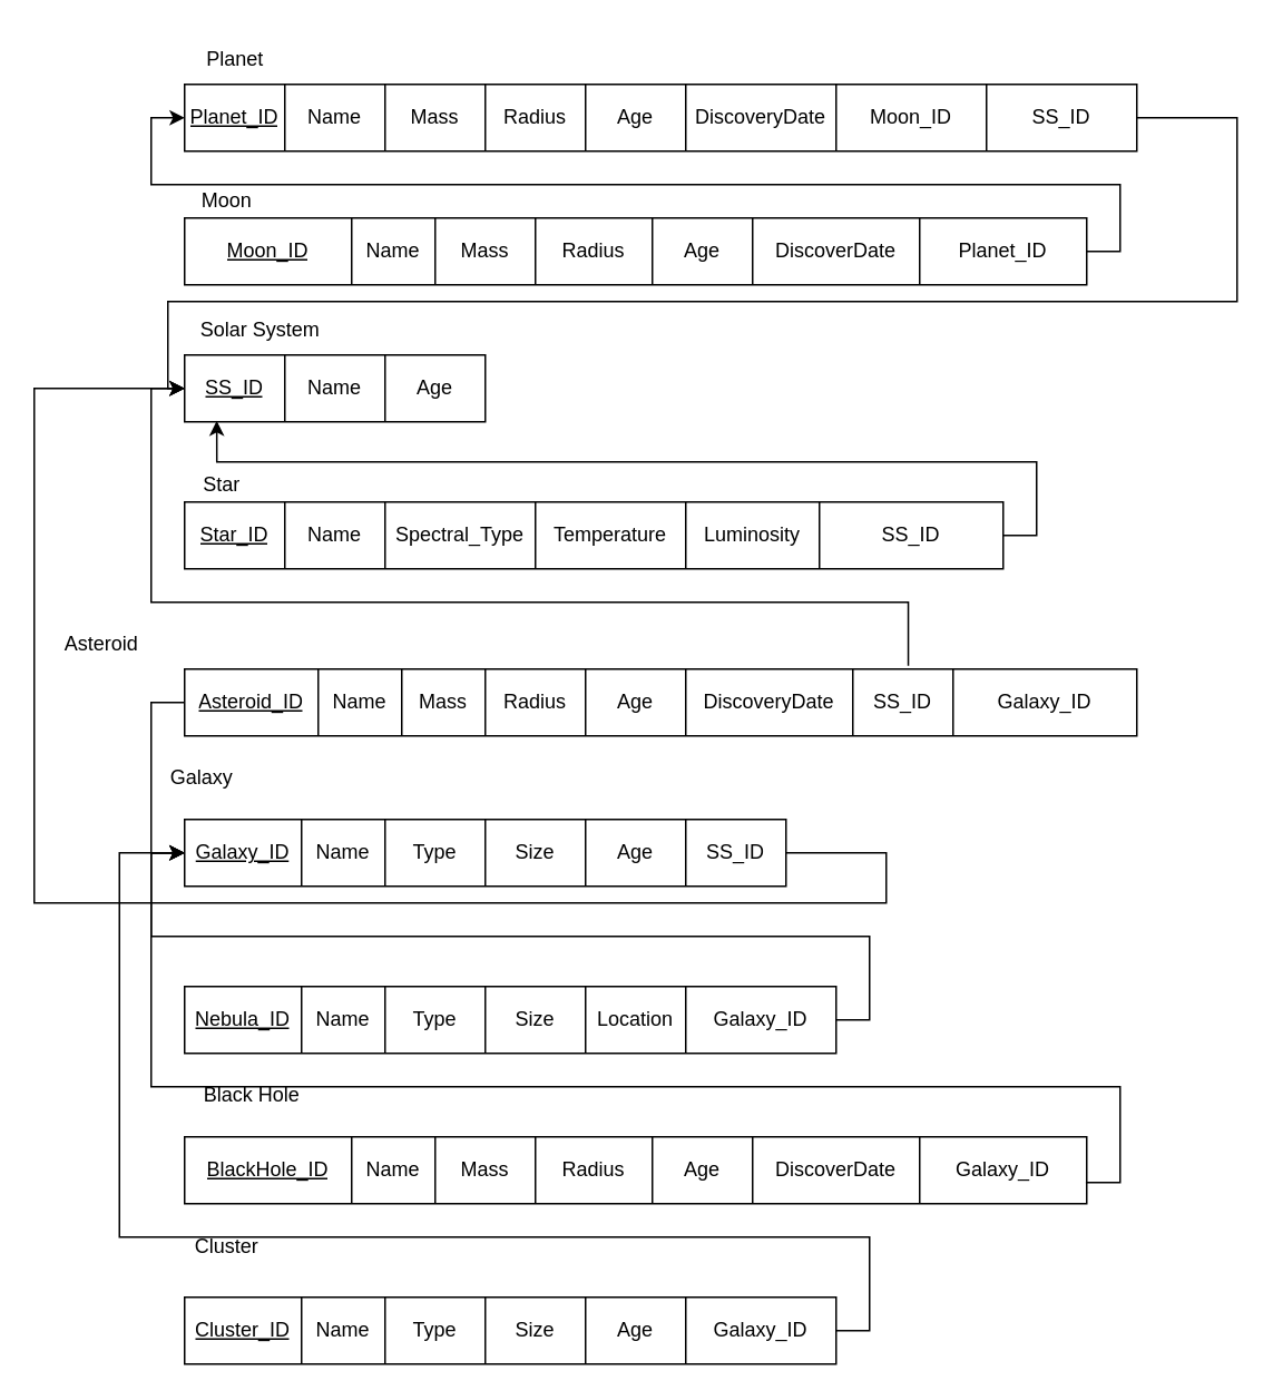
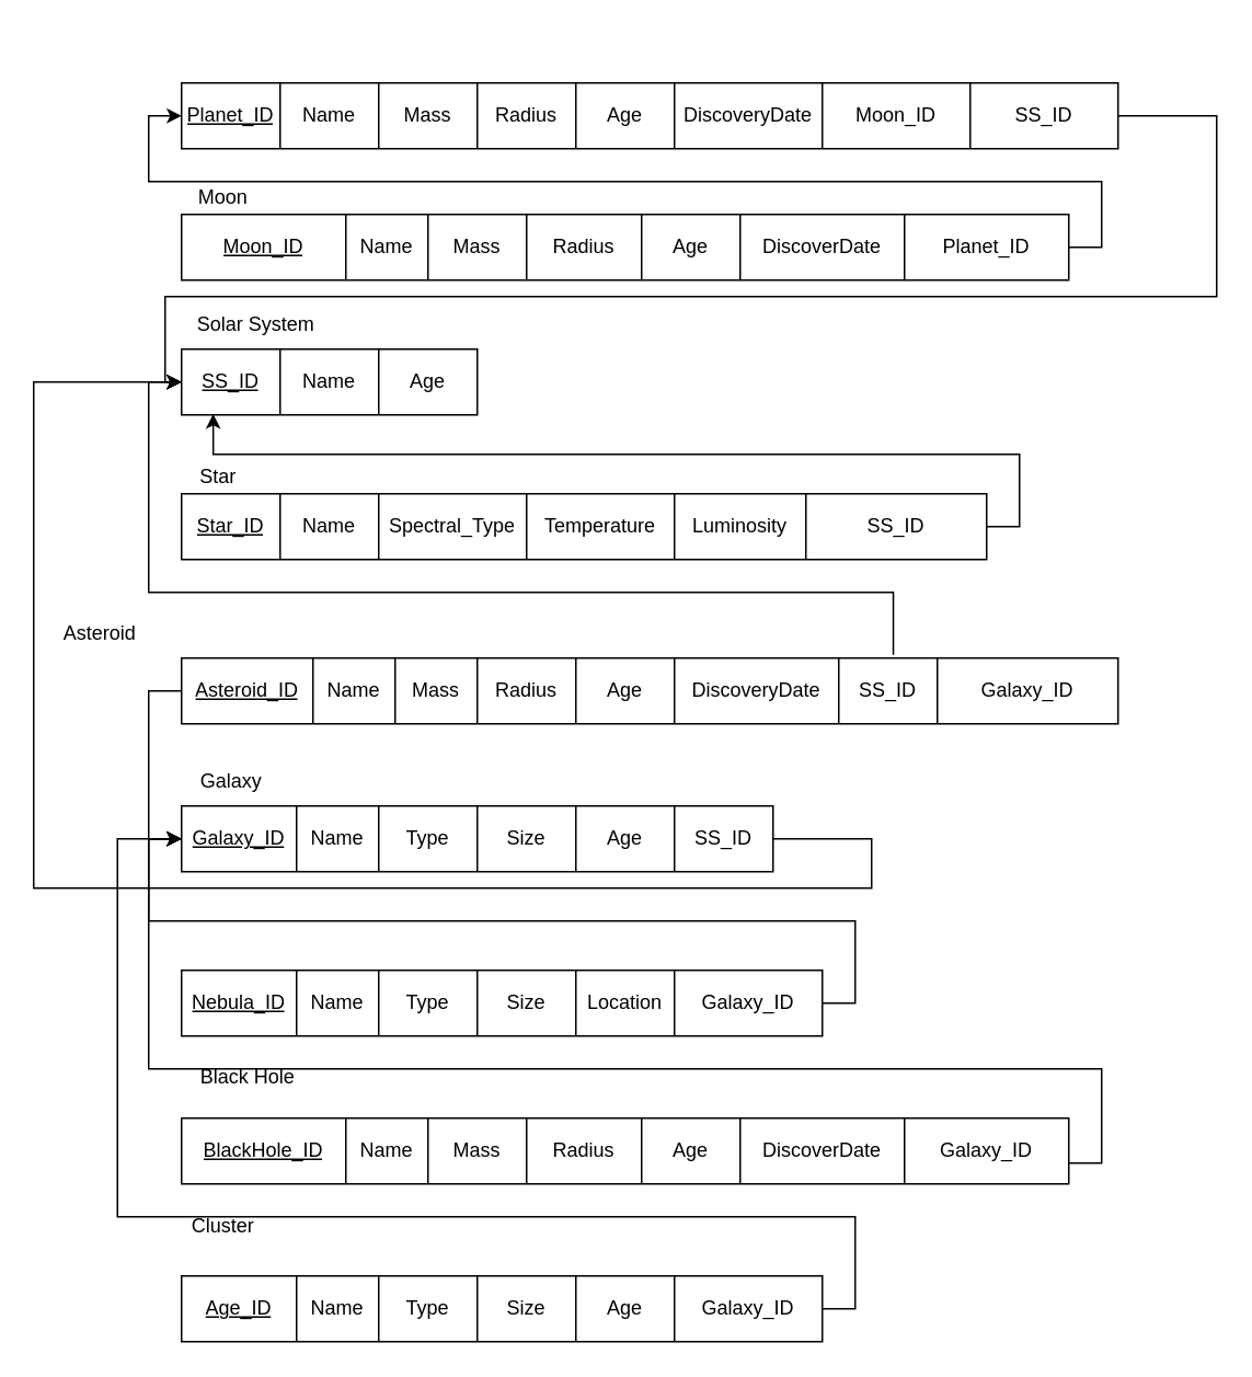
- <mxCell id="12" value="Planet" style="text;html=1;align=center;verticalAlign=middle;resizable=0;points=[];autosize=1;strokeColor=none;fillColor=none;" vertex="1" parent="1"><mxGeometry x="110" y="20" width="60" height="30" as="geometry" /></mxCell>
- <mxCell id="48" value="Galaxy" style="text;html=1;align=center;verticalAlign=middle;resizable=0;points=[];autosize=1;strokeColor=none;fillColor=none;" vertex="1" parent="1"><mxGeometry x="90" y="450" width="60" height="30" as="geometry" /></mxCell>
+ <mxCell id="48" value="Galaxy" style="text;html=1;align=center;verticalAlign=middle;resizable=0;points=[];autosize=1;strokeColor=none;fillColor=none;" vertex="1" parent="1"><mxGeometry x="110" y="460" width="60" height="30" as="geometry" /></mxCell>
- <mxCell id="69" value="&lt;u&gt;Cluster_ID&lt;/u&gt;" style="shape=partialRectangle;html=1;whiteSpace=wrap;connectable=0;strokeColor=inherit;overflow=hidden;fillColor=none;top=0;left=0;bottom=0;right=0;pointerEvents=1;" vertex="1" parent="68"><mxGeometry width="70" height="40" as="geometry"><mxRectangle width="70" height="40" as="alternateBounds" /></mxGeometry></mxCell>
+ <mxCell id="69" value="&lt;u&gt;Age_ID&lt;/u&gt;" style="shape=partialRectangle;html=1;whiteSpace=wrap;connectable=0;strokeColor=inherit;overflow=hidden;fillColor=none;top=0;left=0;bottom=0;right=0;pointerEvents=1;" vertex="1" parent="68"><mxGeometry width="70" height="40" as="geometry"><mxRectangle width="70" height="40" as="alternateBounds" /></mxGeometry></mxCell>
